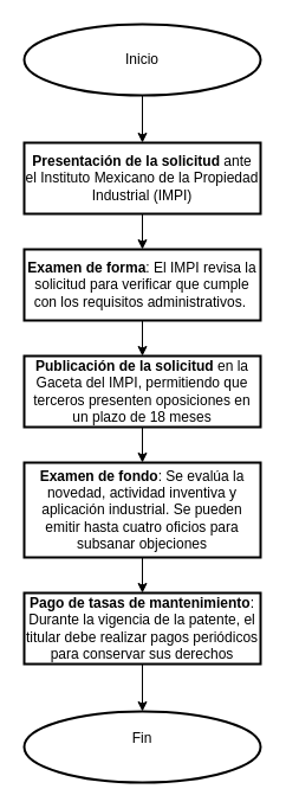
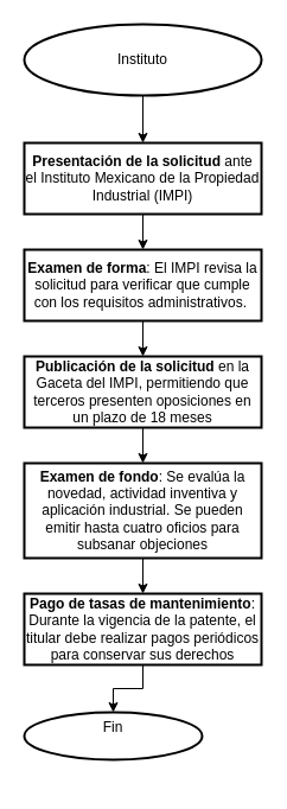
- <mxCell id="3" value="Inicio" style="strokeWidth=2;html=1;shape=mxgraph.flowchart.start_1;whiteSpace=wrap;" vertex="1" parent="1"><mxGeometry x="20" y="20" width="200" height="60" as="geometry" /></mxCell>
+ <mxCell id="3" value="Instituto" style="strokeWidth=2;html=1;shape=mxgraph.flowchart.start_1;whiteSpace=wrap;" vertex="1" parent="1"><mxGeometry x="20" y="20" width="200" height="60" as="geometry" /></mxCell>
- <mxCell id="14" value="Fin&lt;div&gt;&lt;br&gt;&lt;/div&gt;" style="strokeWidth=2;html=1;shape=mxgraph.flowchart.start_1;whiteSpace=wrap;" vertex="1" parent="1"><mxGeometry x="20" y="600" width="200" height="60" as="geometry" /></mxCell>
+ <mxCell id="14" value="Fin&lt;div&gt;&lt;br&gt;&lt;/div&gt;" style="strokeWidth=2;html=1;shape=mxgraph.flowchart.start_1;whiteSpace=wrap;" vertex="1" parent="1"><mxGeometry x="20" y="600" width="150" height="40" as="geometry" /></mxCell>
